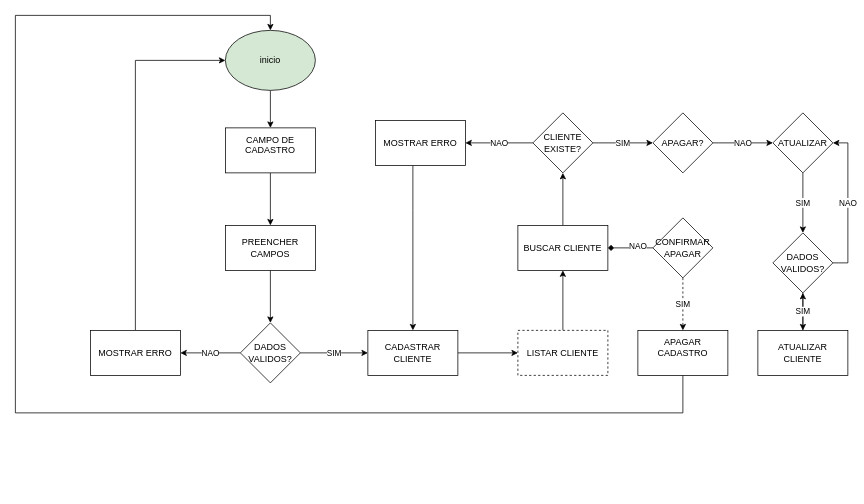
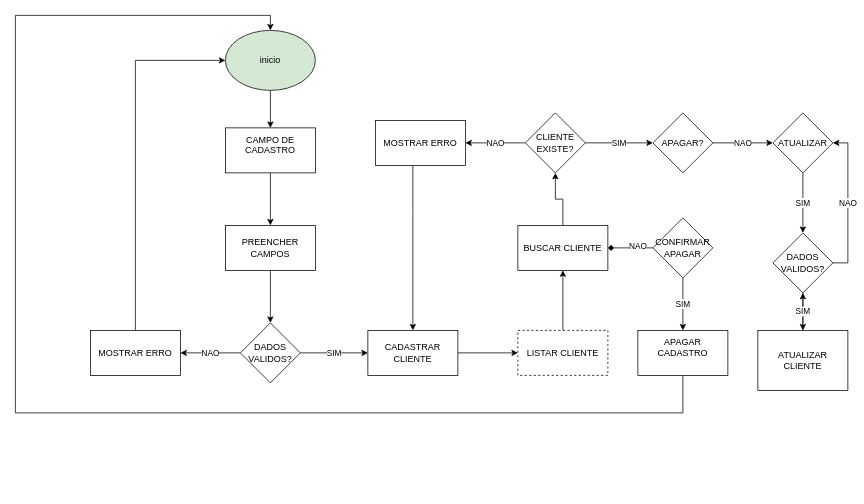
- <mxCell id="22" value="&lt;font style=&quot;vertical-align: inherit;&quot;&gt;&lt;font style=&quot;vertical-align: inherit;&quot;&gt;CLIENTE EXISTE?&lt;/font&gt;&lt;/font&gt;" style="rhombus;whiteSpace=wrap;html=1;" vertex="1" parent="1"><mxGeometry x="710" y="150" width="80" height="80" as="geometry" /></mxCell>
+ <mxCell id="22" value="&lt;font style=&quot;vertical-align: inherit;&quot;&gt;&lt;font style=&quot;vertical-align: inherit;&quot;&gt;CLIENTE EXISTE?&lt;/font&gt;&lt;/font&gt;" style="rhombus;whiteSpace=wrap;html=1;" vertex="1" parent="1"><mxGeometry x="700" y="150" width="80" height="80" as="geometry" /></mxCell>
- <mxCell id="27" value="SIM" style="edgeStyle=orthogonalEdgeStyle;rounded=0;orthogonalLoop=1;jettySize=auto;html=1;dashed=1;" edge="1" parent="1" source="30" target="34"><mxGeometry relative="1" as="geometry" /></mxCell>
+ <mxCell id="27" value="SIM" style="edgeStyle=orthogonalEdgeStyle;rounded=0;orthogonalLoop=1;jettySize=auto;html=1;" edge="1" parent="1" source="30" target="34"><mxGeometry relative="1" as="geometry" /></mxCell>
- <mxCell id="39" value="ATUALIZAR CLIENTE" style="whiteSpace=wrap;html=1;" vertex="1" parent="1"><mxGeometry x="1010" y="440" width="120" height="60" as="geometry" /></mxCell>
+ <mxCell id="39" value="ATUALIZAR CLIENTE" style="whiteSpace=wrap;html=1;" vertex="1" parent="1"><mxGeometry x="1010" y="440" width="120" height="80" as="geometry" /></mxCell>
